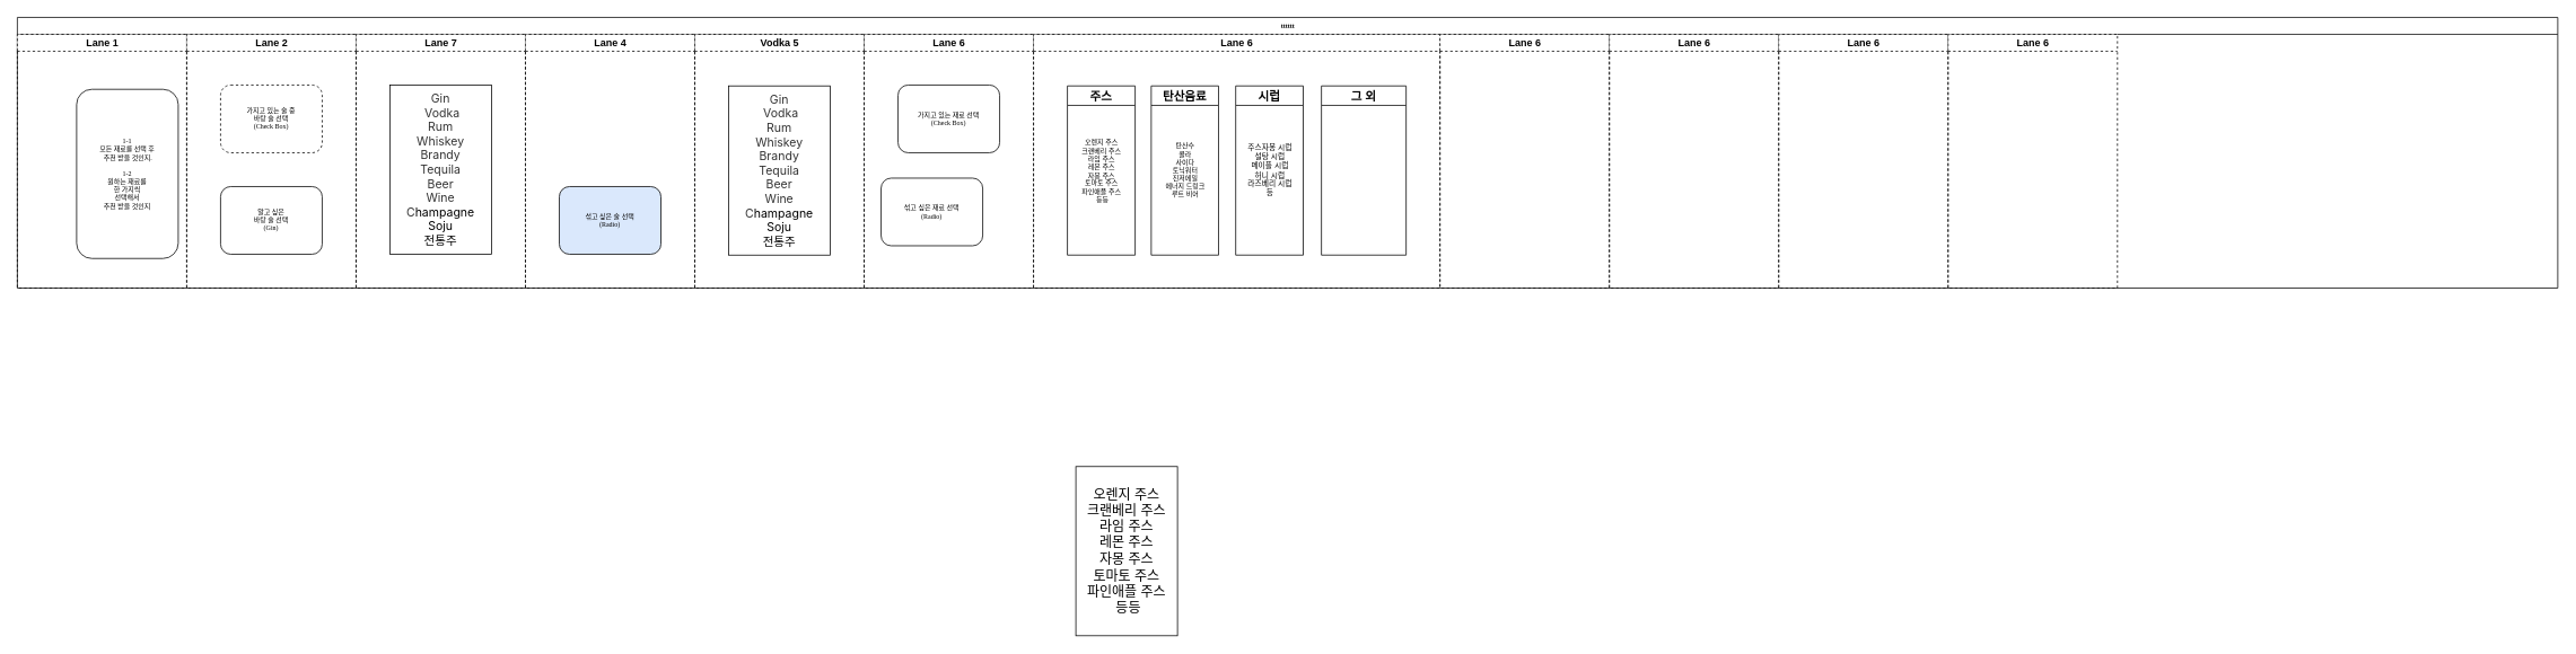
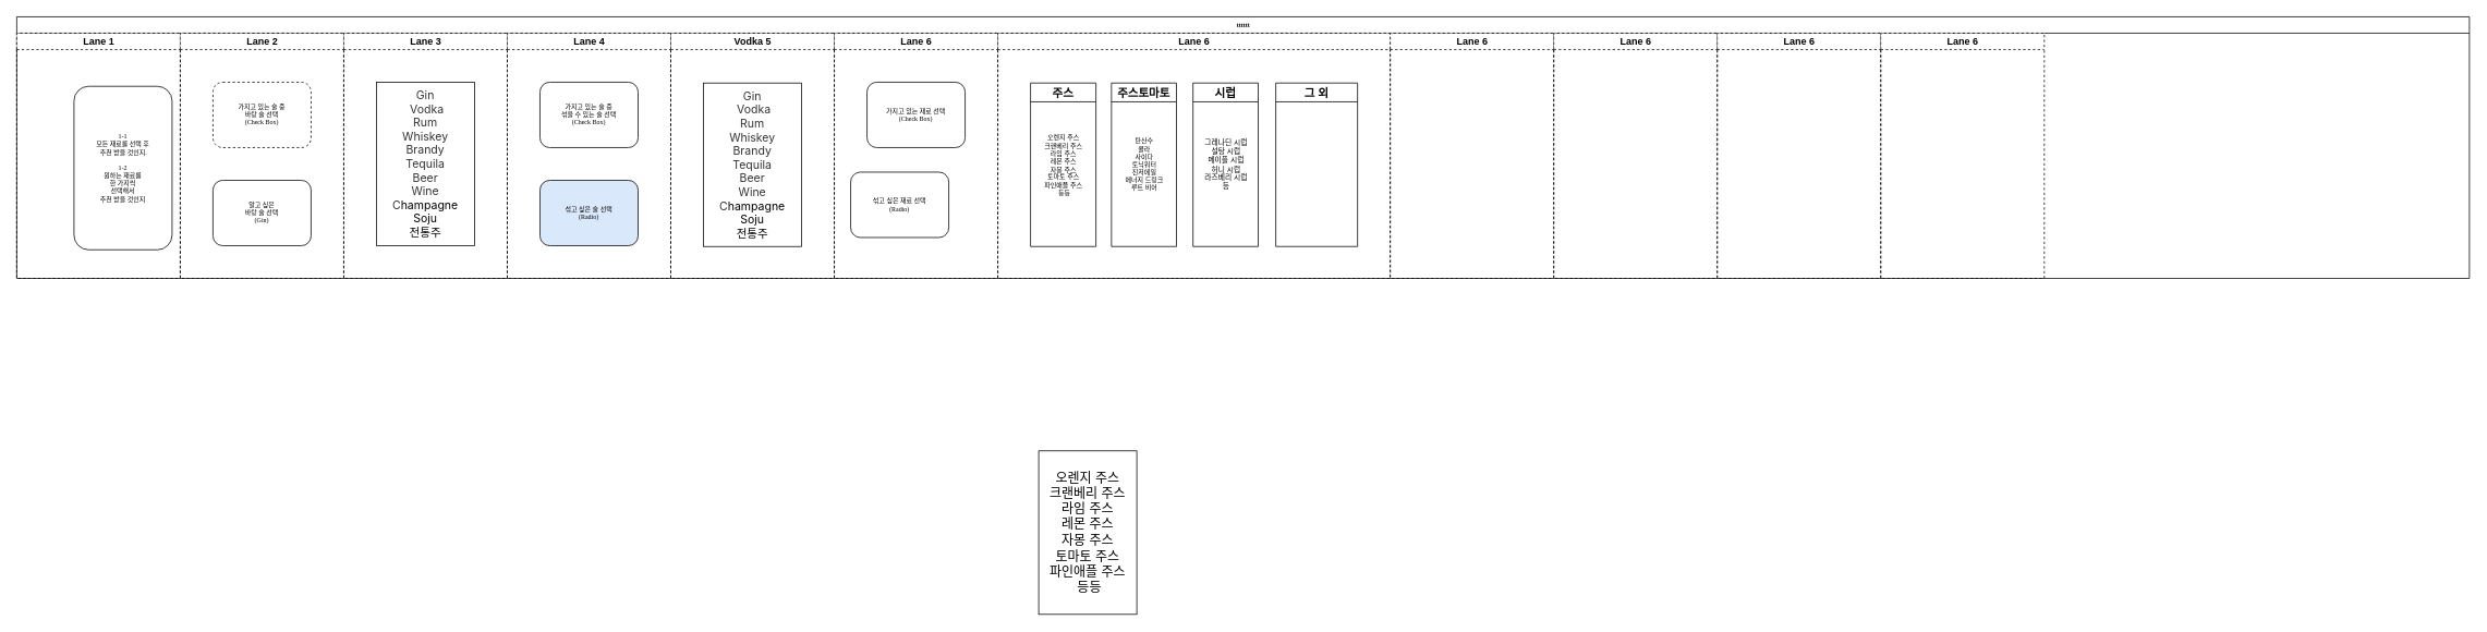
- <mxCell id="8" value="Lane 7" style="swimlane;html=1;startSize=20;dashed=1;" parent="2" vertex="1"><mxGeometry x="400" y="20" width="200" height="300" as="geometry" /></mxCell>
+ <mxCell id="8" value="Lane 3" style="swimlane;html=1;startSize=20;dashed=1;" parent="2" vertex="1"><mxGeometry x="400" y="20" width="200" height="300" as="geometry" /></mxCell>
- <mxCell id="21" value="탄산음료" style="swimlane;fontSize=14;strokeColor=#000000;" vertex="1" parent="18"><mxGeometry x="139" y="61" width="79.5" height="200" as="geometry" /></mxCell>
+ <mxCell id="21" value="주스토마토" style="swimlane;fontSize=14;strokeColor=#000000;" vertex="1" parent="18"><mxGeometry x="139" y="61" width="79.5" height="200" as="geometry" /></mxCell>
+ <mxCell id="11" value="가지고 있는 술 중&lt;br&gt;섞을 수 있는 술 선택&lt;br&gt;(Check Box)" style="rounded=1;whiteSpace=wrap;html=1;shadow=0;labelBackgroundColor=none;strokeWidth=1;fontFamily=Verdana;fontSize=8;align=center;" vertex="1" parent="10"><mxGeometry x="40" y="60" width="120" height="80" as="geometry" /></mxCell>
- <mxCell id="24" value="&lt;span style=&quot;font-family: -apple-system, BlinkMacSystemFont, &amp;quot;Helvetica Neue&amp;quot;, &amp;quot;Apple SD Gothic Neo&amp;quot;, Arial, sans-serif; text-align: start; font-size: 9px;&quot;&gt;주스자몽 시럽&lt;br&gt;설탕 시럽&lt;br&gt;메이플 시럽&lt;br&gt;허니 시럽&lt;br&gt;라즈베리 시럽&lt;br&gt;등&lt;/span&gt;" style="text;html=1;align=center;verticalAlign=middle;resizable=0;points=[];autosize=1;strokeColor=none;fillColor=none;fontSize=8;" vertex="1" parent="23"><mxGeometry x="-0.25" y="65" width="80" height="70" as="geometry" /></mxCell>
+ <mxCell id="24" value="&lt;span style=&quot;font-family: -apple-system, BlinkMacSystemFont, &amp;quot;Helvetica Neue&amp;quot;, &amp;quot;Apple SD Gothic Neo&amp;quot;, Arial, sans-serif; text-align: start; font-size: 9px;&quot;&gt;그레나딘 시럽&lt;br&gt;설탕 시럽&lt;br&gt;메이플 시럽&lt;br&gt;허니 시럽&lt;br&gt;라즈베리 시럽&lt;br&gt;등&lt;/span&gt;" style="text;html=1;align=center;verticalAlign=middle;resizable=0;points=[];autosize=1;strokeColor=none;fillColor=none;fontSize=8;" vertex="1" parent="23"><mxGeometry x="-0.25" y="65" width="80" height="70" as="geometry" /></mxCell>
